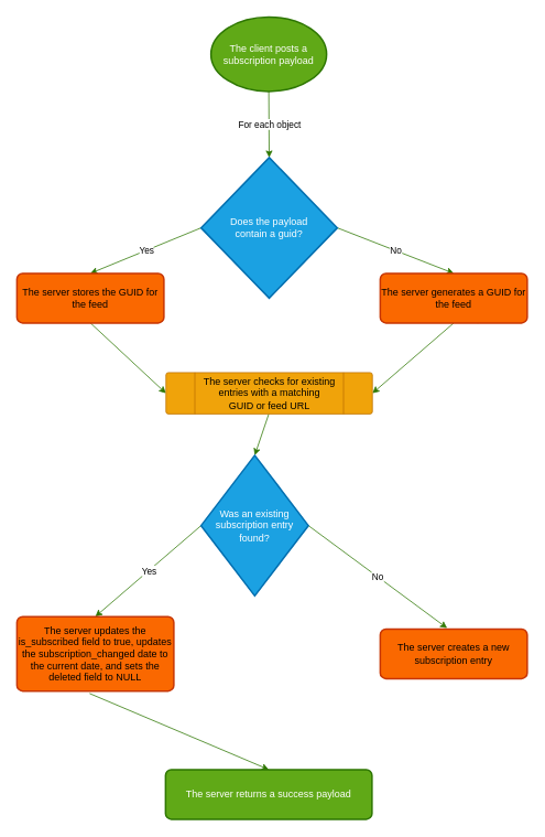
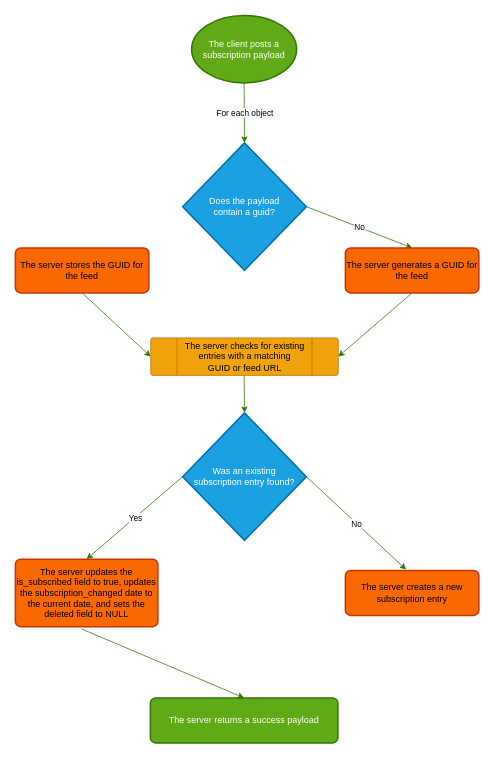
- <mxCell id="4" value="" style="endArrow=classic;html=1;entryX=0.5;entryY=0;entryDx=0;entryDy=0;fillColor=#60a917;strokeColor=#2D7600;exitX=0;exitY=0.5;exitDx=0;exitDy=0;exitPerimeter=0;" edge="1" parent="1" source="16" target="25"><mxGeometry relative="1" as="geometry"><mxPoint x="243" y="275" as="sourcePoint" /><mxPoint x="78" y="330" as="targetPoint" /></mxGeometry></mxCell>
- <mxCell id="5" value="Yes" style="edgeLabel;resizable=0;html=1;align=center;verticalAlign=middle;" connectable="0" vertex="1" parent="4"><mxGeometry relative="1" as="geometry" /></mxCell>
- <mxCell id="17" value="Was an existing&lt;br&gt;subscription entry found?" style="strokeWidth=2;html=1;shape=mxgraph.flowchart.decision;whiteSpace=wrap;rounded=0;fillColor=#1ba1e2;fontColor=#ffffff;strokeColor=#006EAF;" vertex="1" parent="1"><mxGeometry x="243" y="550" width="130" height="170" as="geometry" /></mxCell>
+ <mxCell id="17" value="Was an existing&lt;br&gt;subscription entry found?" style="strokeWidth=2;html=1;shape=mxgraph.flowchart.decision;whiteSpace=wrap;rounded=0;fillColor=#1ba1e2;fontColor=#ffffff;strokeColor=#006EAF;" vertex="1" parent="1"><mxGeometry x="243" y="550" width="165" height="170" as="geometry" /></mxCell>
